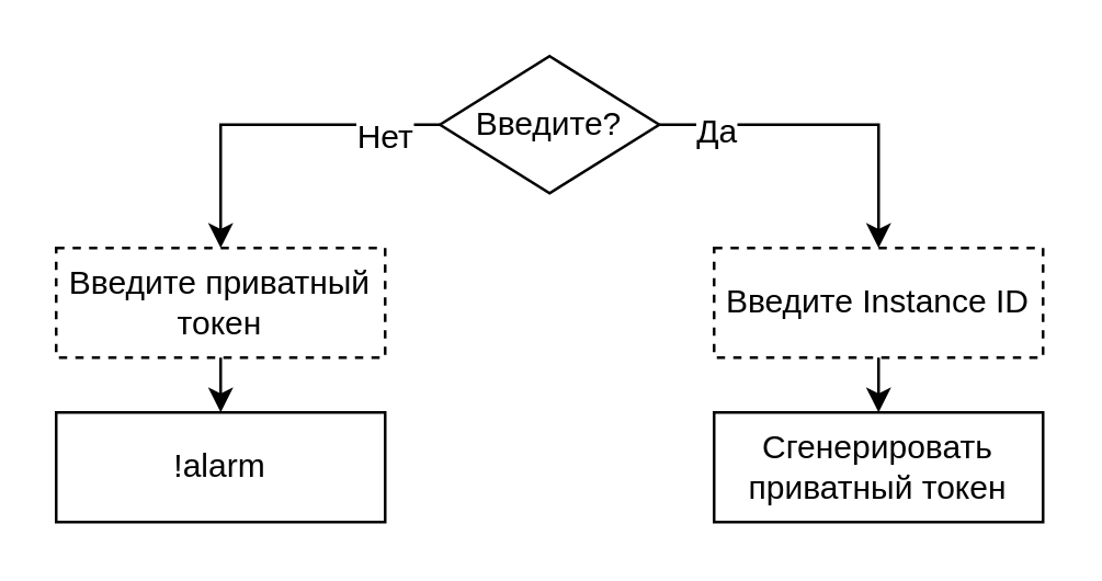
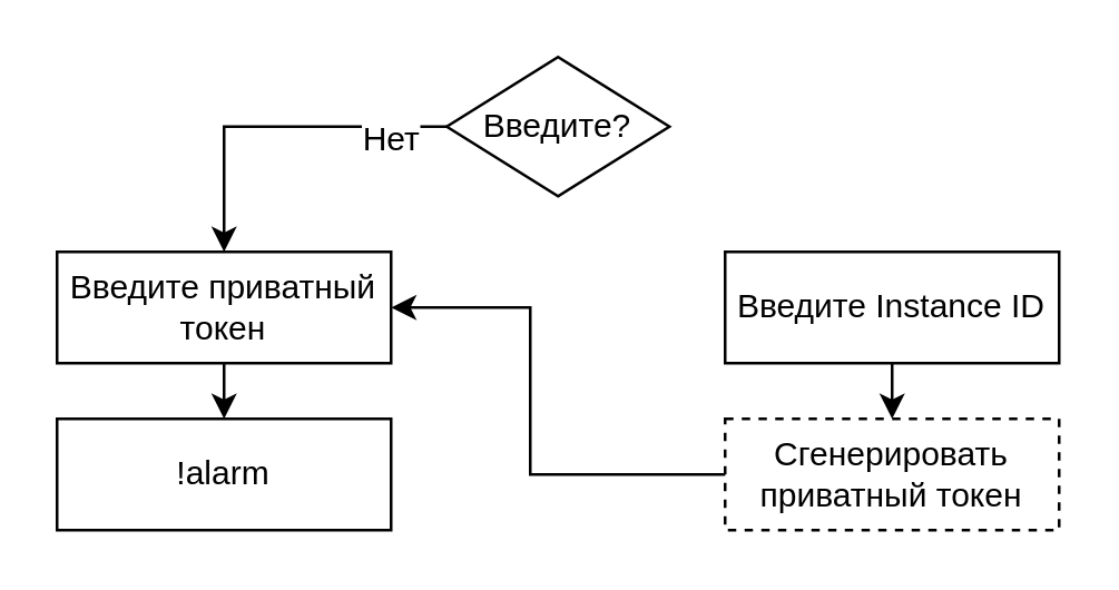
- <mxCell id="6" value="" style="endArrow=classic;html=1;exitX=1;exitY=0.5;exitDx=0;exitDy=0;entryX=0.5;entryY=0;entryDx=0;entryDy=0;rounded=0;" edge="1" parent="1" source="2" target="3"><mxGeometry width="50" height="50" relative="1" as="geometry"><mxPoint x="240" y="40" as="sourcePoint" /><mxPoint x="290" y="-10" as="targetPoint" /><Array as="points"><mxPoint x="320" y="45" /></Array></mxGeometry></mxCell>
- <mxCell id="7" value="Да" style="text;html=1;align=center;verticalAlign=middle;resizable=0;points=[];labelBackgroundColor=#ffffff;" vertex="1" connectable="0" parent="6"><mxGeometry x="-0.68" y="-2" relative="1" as="geometry"><mxPoint as="offset" /></mxGeometry></mxCell>
- <mxCell id="4" value="Введите приватный токен" style="rounded=0;whiteSpace=wrap;html=1;dashed=1;" vertex="1" parent="1"><mxGeometry x="20" y="90" width="120" height="40" as="geometry" /></mxCell>
+ <mxCell id="4" value="Введите приватный токен" style="rounded=0;whiteSpace=wrap;html=1;" vertex="1" parent="1"><mxGeometry x="20" y="90" width="120" height="40" as="geometry" /></mxCell>
- <mxCell id="3" value="Введите Instance ID" style="rounded=0;whiteSpace=wrap;html=1;dashed=1;" vertex="1" parent="1"><mxGeometry x="260" y="90" width="120" height="40" as="geometry" /></mxCell>
+ <mxCell id="3" value="Введите Instance ID" style="rounded=0;whiteSpace=wrap;html=1;" vertex="1" parent="1"><mxGeometry x="260" y="90" width="120" height="40" as="geometry" /></mxCell>
+ <mxCell id="11" value="" style="endArrow=classic;html=1;exitX=0;exitY=0.5;exitDx=0;exitDy=0;entryX=1;entryY=0.5;entryDx=0;entryDy=0;rounded=0;" edge="1" parent="1" source="5" target="4"><mxGeometry width="50" height="50" relative="1" as="geometry"><mxPoint x="20" y="340" as="sourcePoint" /><mxPoint x="70" y="290" as="targetPoint" /><Array as="points"><mxPoint x="190" y="170" /><mxPoint x="190" y="110" /></Array></mxGeometry></mxCell>
- <mxCell id="5" value="Сгенерировать приватный токен" style="rounded=0;whiteSpace=wrap;html=1;" vertex="1" parent="1"><mxGeometry x="260" y="150" width="120" height="40" as="geometry" /></mxCell>
+ <mxCell id="5" value="Сгенерировать приватный токен" style="rounded=0;whiteSpace=wrap;html=1;dashed=1;" vertex="1" parent="1"><mxGeometry x="260" y="150" width="120" height="40" as="geometry" /></mxCell>
